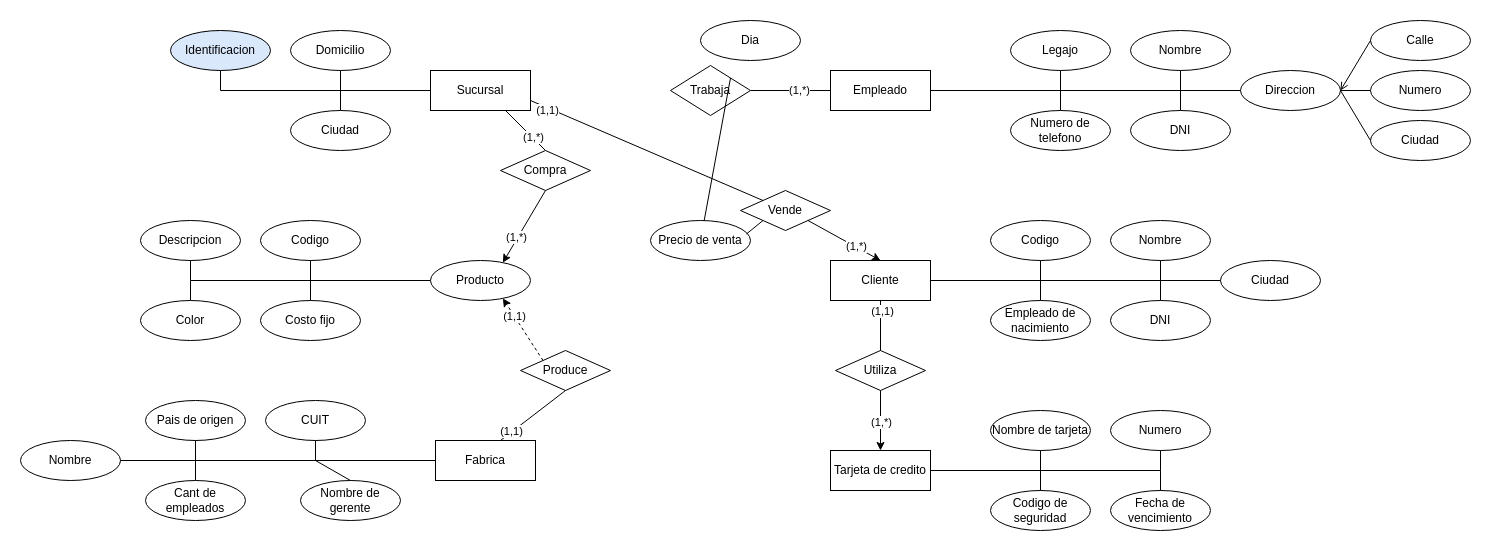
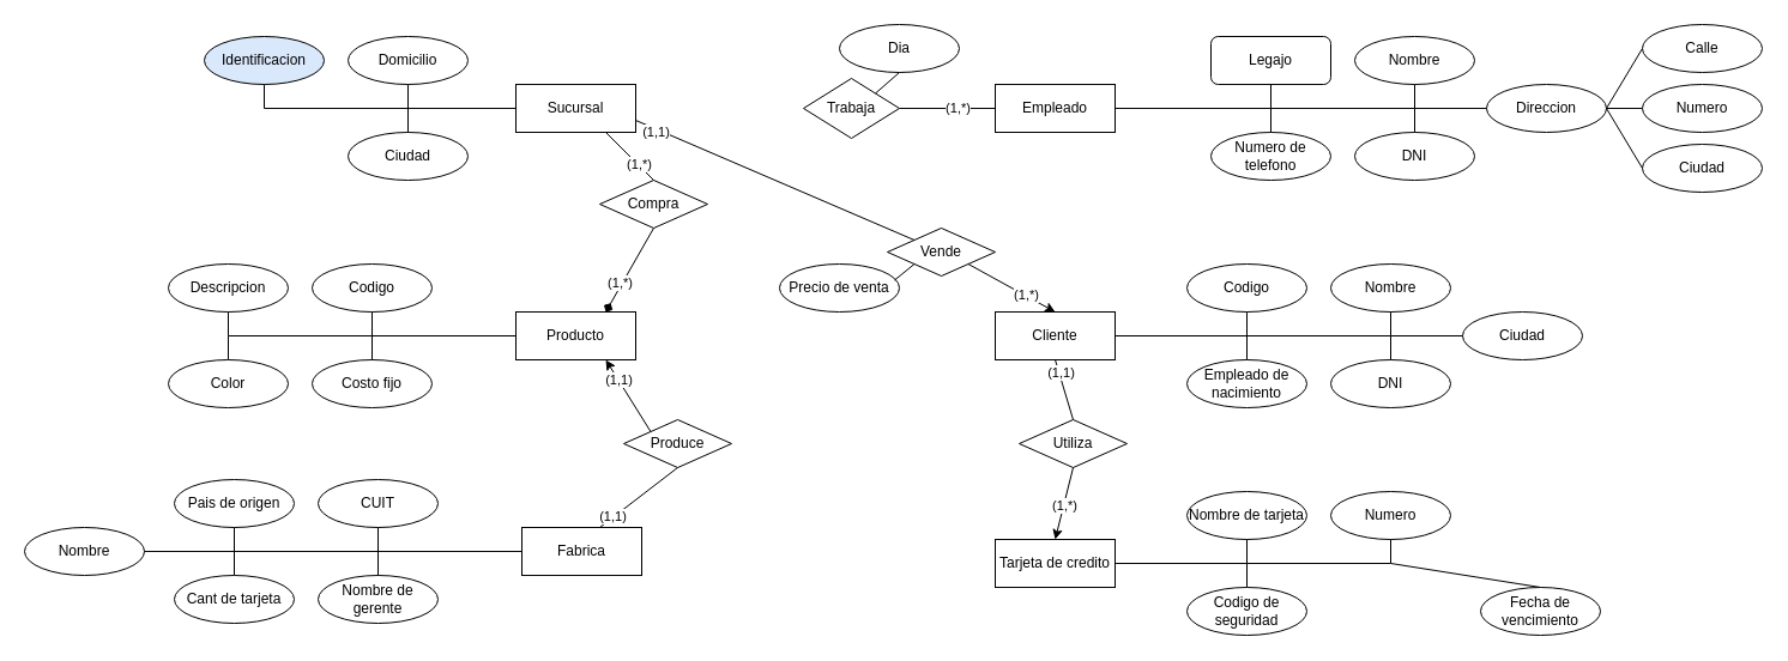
- <mxCell id="13" value="Legajo" style="ellipse;whiteSpace=wrap;html=1;align=center;" vertex="1" parent="1"><mxGeometry x="1010" y="30" width="100" height="40" as="geometry" /></mxCell>
+ <mxCell id="13" value="Legajo" style="whiteSpace=wrap;html=1;align=center;rounded=1;" vertex="1" parent="1"><mxGeometry x="1010" y="30" width="100" height="40" as="geometry" /></mxCell>
- <mxCell id="27" value="" style="endArrow=open;html=1;rounded=0;exitX=0;exitY=0.5;exitDx=0;exitDy=0;entryX=1;entryY=0.5;entryDx=0;entryDy=0;" edge="1" parent="1" source="26" target="22"><mxGeometry width="50" height="50" relative="1" as="geometry"><mxPoint x="1250" y="190" as="sourcePoint" /><mxPoint x="1300" y="140" as="targetPoint" /></mxGeometry></mxCell>
+ <mxCell id="27" value="" style="endArrow=none;html=1;rounded=0;exitX=0;exitY=0.5;exitDx=0;exitDy=0;entryX=1;entryY=0.5;entryDx=0;entryDy=0;" edge="1" parent="1" source="26" target="22"><mxGeometry width="50" height="50" relative="1" as="geometry"><mxPoint x="1250" y="190" as="sourcePoint" /><mxPoint x="1300" y="140" as="targetPoint" /></mxGeometry></mxCell>
- <mxCell id="76" value="" style="endArrow=none;html=1;rounded=0;exitX=1;exitY=0;exitDx=0;exitDy=0;" edge="1" parent="1" source="72" target="97"><mxGeometry width="50" height="50" relative="1" as="geometry"><mxPoint x="770" y="180" as="sourcePoint" /><mxPoint x="820" y="130" as="targetPoint" /></mxGeometry></mxCell>
+ <mxCell id="76" value="" style="endArrow=none;html=1;rounded=0;exitX=1;exitY=0;exitDx=0;exitDy=0;entryX=0.5;entryY=1;entryDx=0;entryDy=0;" edge="1" parent="1" source="72" target="73"><mxGeometry width="50" height="50" relative="1" as="geometry"><mxPoint x="770" y="180" as="sourcePoint" /><mxPoint x="820" y="130" as="targetPoint" /></mxGeometry></mxCell>
- <mxCell id="83" value="" style="endArrow=classic;html=1;rounded=0;exitX=0.5;exitY=1;exitDx=0;exitDy=0;entryX=0.75;entryY=0;entryDx=0;entryDy=0;startFill=0;endFill=1;" edge="1" parent="1" source="82" target="4"><mxGeometry width="50" height="50" relative="1" as="geometry"><mxPoint x="540" y="310" as="sourcePoint" /><mxPoint x="590" y="260" as="targetPoint" /></mxGeometry></mxCell>
+ <mxCell id="83" value="" style="endArrow=diamond;html=1;rounded=0;exitX=0.5;exitY=1;exitDx=0;exitDy=0;entryX=0.75;entryY=0;entryDx=0;entryDy=0;startFill=0;endFill=1;" edge="1" parent="1" source="82" target="4"><mxGeometry width="50" height="50" relative="1" as="geometry"><mxPoint x="540" y="310" as="sourcePoint" /><mxPoint x="590" y="260" as="targetPoint" /></mxGeometry></mxCell>
- <mxCell id="4" value="Producto" style="ellipse;whiteSpace=wrap;html=1;align=center;" parent="1" vertex="1"><mxGeometry x="430" y="260" width="100" height="40" as="geometry" /></mxCell>
+ <mxCell id="4" value="Producto" style="whiteSpace=wrap;html=1;align=center;" parent="1" vertex="1"><mxGeometry x="430" y="260" width="100" height="40" as="geometry" /></mxCell>
- <mxCell id="80" value="" style="endArrow=classic;html=1;rounded=0;exitX=0;exitY=0;exitDx=0;exitDy=0;entryX=0.75;entryY=1;entryDx=0;entryDy=0;dashed=1;" edge="1" parent="1" source="77" target="4"><mxGeometry width="50" height="50" relative="1" as="geometry"><mxPoint x="500" y="440" as="sourcePoint" /><mxPoint x="550" y="390" as="targetPoint" /></mxGeometry></mxCell>
+ <mxCell id="80" value="" style="endArrow=classic;html=1;rounded=0;exitX=0;exitY=0;exitDx=0;exitDy=0;entryX=0.75;entryY=1;entryDx=0;entryDy=0;" edge="1" parent="1" source="77" target="4"><mxGeometry width="50" height="50" relative="1" as="geometry"><mxPoint x="500" y="440" as="sourcePoint" /><mxPoint x="550" y="390" as="targetPoint" /></mxGeometry></mxCell>
- <mxCell id="87" value="Utiliza" style="shape=rhombus;perimeter=rhombusPerimeter;whiteSpace=wrap;html=1;align=center;" vertex="1" parent="1"><mxGeometry x="835" y="350" width="90" height="40" as="geometry" /></mxCell>
+ <mxCell id="87" value="Utiliza" style="shape=rhombus;perimeter=rhombusPerimeter;whiteSpace=wrap;html=1;align=center;" vertex="1" parent="1"><mxGeometry x="850" y="350" width="90" height="40" as="geometry" /></mxCell>
- <mxCell id="69" value="Cant de empleados" style="ellipse;whiteSpace=wrap;html=1;align=center;" vertex="1" parent="1"><mxGeometry x="145" y="480" width="100" height="40" as="geometry" /></mxCell>
+ <mxCell id="69" value="Cant de tarjeta" style="ellipse;whiteSpace=wrap;html=1;align=center;" vertex="1" parent="1"><mxGeometry x="145" y="480" width="100" height="40" as="geometry" /></mxCell>
- <mxCell id="62" value="Nombre de gerente" style="ellipse;whiteSpace=wrap;html=1;align=center;" vertex="1" parent="1"><mxGeometry x="300" y="480" width="100" height="40" as="geometry" /></mxCell>
+ <mxCell id="62" value="Nombre de gerente" style="ellipse;whiteSpace=wrap;html=1;align=center;" vertex="1" parent="1"><mxGeometry x="265" y="480" width="100" height="40" as="geometry" /></mxCell>
- <mxCell id="52" value="Fecha de vencimiento" style="ellipse;whiteSpace=wrap;html=1;align=center;" vertex="1" parent="1"><mxGeometry x="1110" y="490" width="100" height="40" as="geometry" /></mxCell>
+ <mxCell id="52" value="Fecha de vencimiento" style="ellipse;whiteSpace=wrap;html=1;align=center;" vertex="1" parent="1"><mxGeometry x="1235" y="490" width="100" height="40" as="geometry" /></mxCell>
